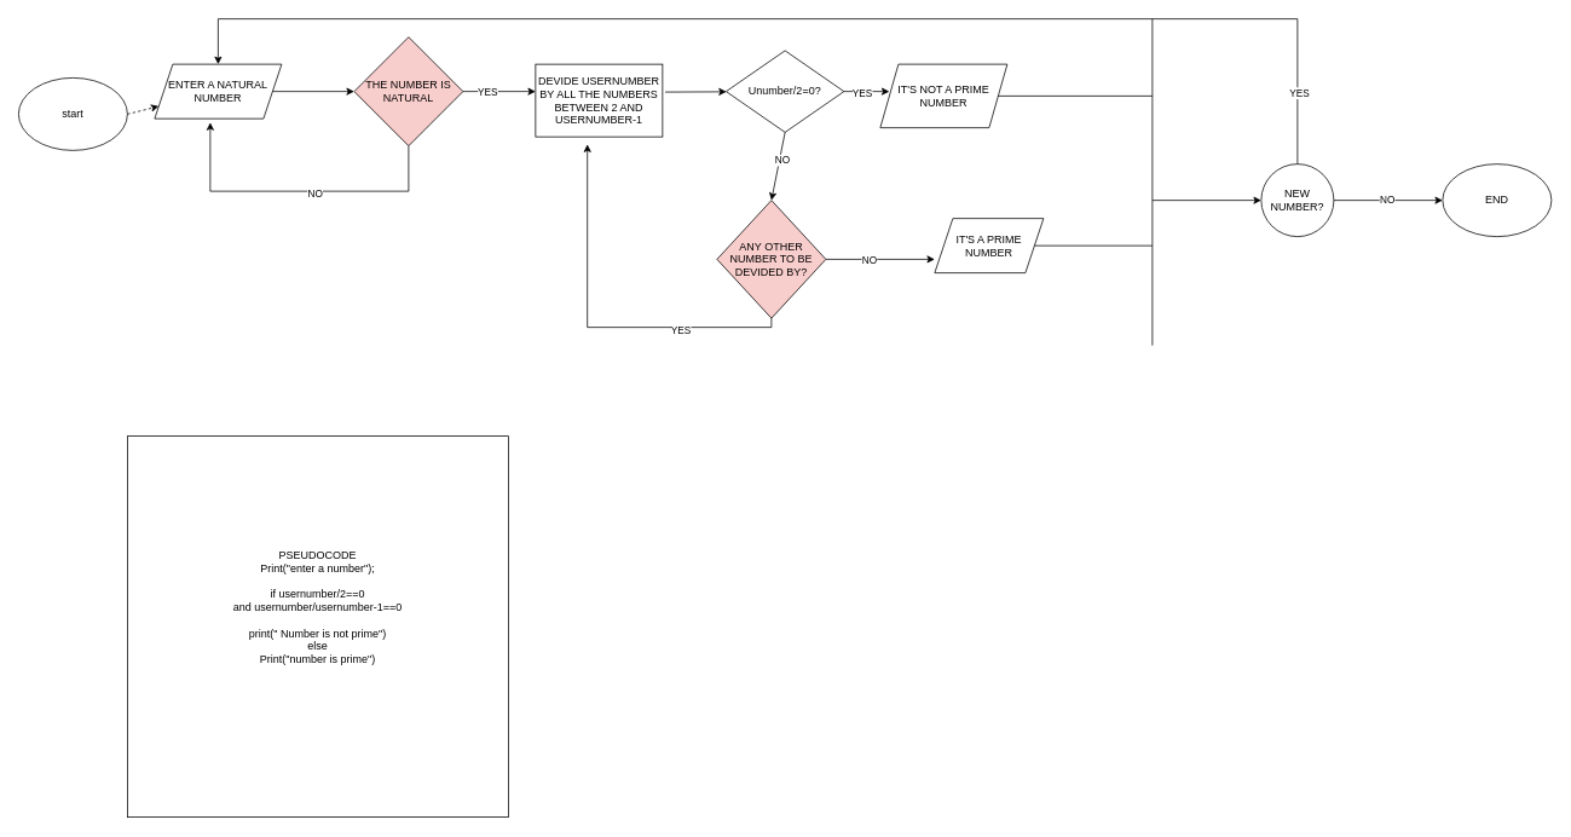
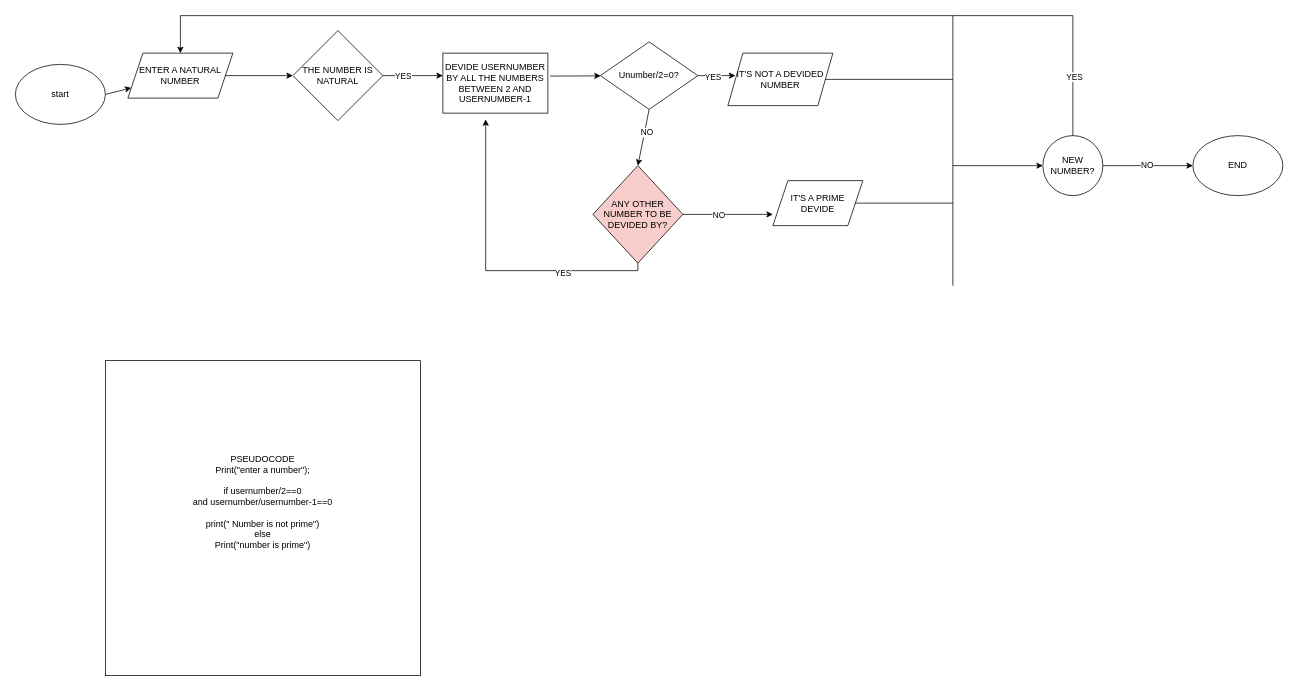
- <mxCell id="6" value="THE NUMBER IS NATURAL" style="rhombus;whiteSpace=wrap;html=1;fillColor=#f8cecc;" vertex="1" parent="1"><mxGeometry x="390" y="40" width="120" height="120" as="geometry" /></mxCell>
+ <mxCell id="6" value="THE NUMBER IS NATURAL" style="rhombus;whiteSpace=wrap;html=1;" vertex="1" parent="1"><mxGeometry x="390" y="40" width="120" height="120" as="geometry" /></mxCell>
- <mxCell id="24" value="IT'S NOT A PRIME NUMBER" style="shape=parallelogram;perimeter=parallelogramPerimeter;whiteSpace=wrap;html=1;fixedSize=1;" vertex="1" parent="1"><mxGeometry x="970" y="70" width="140" height="70" as="geometry" /></mxCell>
+ <mxCell id="24" value="IT'S NOT A DEVIDED NUMBER" style="shape=parallelogram;perimeter=parallelogramPerimeter;whiteSpace=wrap;html=1;fixedSize=1;" vertex="1" parent="1"><mxGeometry x="970" y="70" width="140" height="70" as="geometry" /></mxCell>
- <mxCell id="3" value="" style="endArrow=classic;html=1;rounded=0;exitX=1;exitY=0.5;exitDx=0;exitDy=0;dashed=1;" edge="1" parent="1" source="2" target="4"><mxGeometry width="50" height="50" relative="1" as="geometry"><mxPoint x="300" y="130" as="sourcePoint" /><mxPoint x="230" y="100" as="targetPoint" /></mxGeometry></mxCell>
+ <mxCell id="3" value="" style="endArrow=classic;html=1;rounded=0;exitX=1;exitY=0.5;exitDx=0;exitDy=0;" edge="1" parent="1" source="2" target="4"><mxGeometry width="50" height="50" relative="1" as="geometry"><mxPoint x="300" y="130" as="sourcePoint" /><mxPoint x="230" y="100" as="targetPoint" /></mxGeometry></mxCell>
- <mxCell id="9" value="" style="endArrow=classic;html=1;rounded=0;exitX=0.5;exitY=1;exitDx=0;exitDy=0;edgeStyle=orthogonalEdgeStyle;entryX=0.438;entryY=1.071;entryDx=0;entryDy=0;entryPerimeter=0;" edge="1" parent="1" source="6" target="4"><mxGeometry width="50" height="50" relative="1" as="geometry"><mxPoint x="300" y="130" as="sourcePoint" /><mxPoint x="450" y="260" as="targetPoint" /><Array as="points"><mxPoint x="450" y="210" /><mxPoint x="231" y="210" /></Array></mxGeometry></mxCell>
- <mxCell id="10" value="NO" style="edgeLabel;html=1;align=center;verticalAlign=middle;resizable=0;points=[];" connectable="0" vertex="1" parent="9"><mxGeometry x="-0.104" y="2" relative="1" as="geometry"><mxPoint as="offset" /></mxGeometry></mxCell>
- <mxCell id="23" value="IT'S A PRIME NUMBER" style="shape=parallelogram;perimeter=parallelogramPerimeter;whiteSpace=wrap;html=1;fixedSize=1;" vertex="1" parent="1"><mxGeometry x="1030" y="240" width="120" height="60" as="geometry" /></mxCell>
+ <mxCell id="23" value="IT'S A PRIME DEVIDE" style="shape=parallelogram;perimeter=parallelogramPerimeter;whiteSpace=wrap;html=1;fixedSize=1;" vertex="1" parent="1"><mxGeometry x="1030" y="240" width="120" height="60" as="geometry" /></mxCell>
